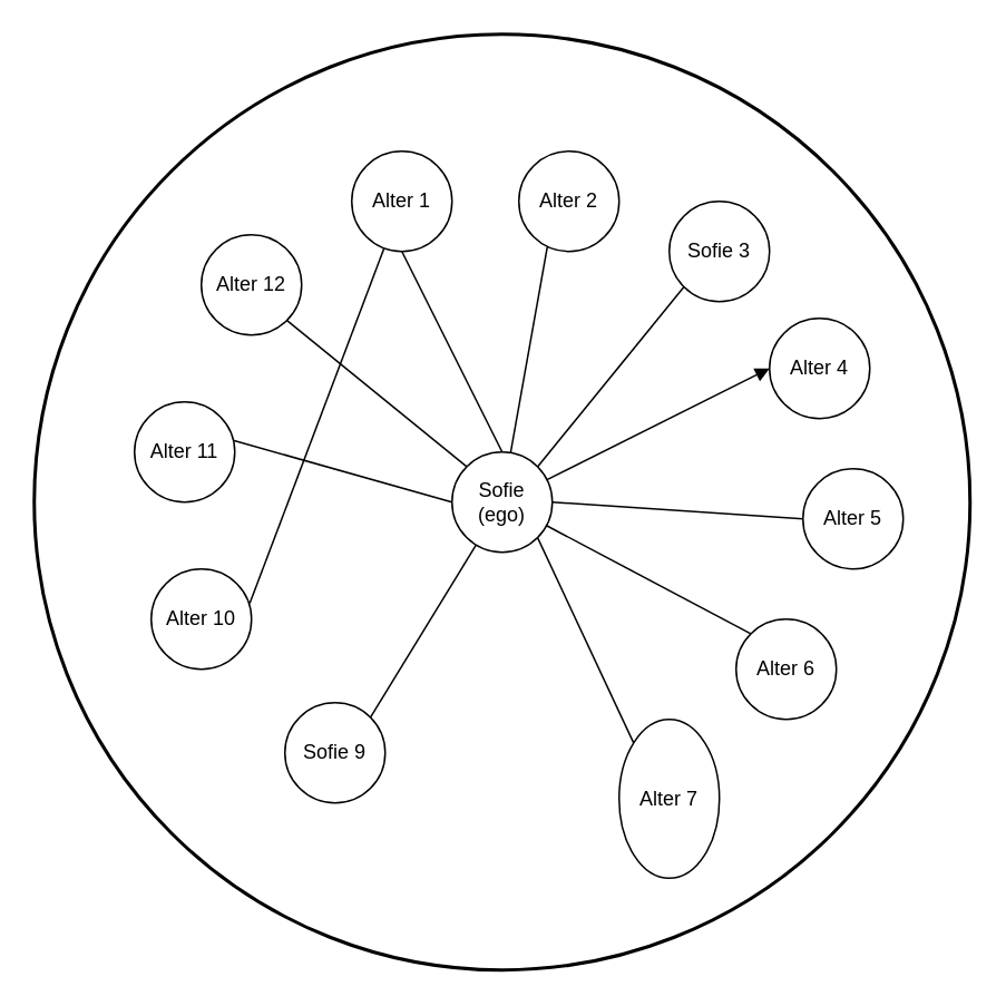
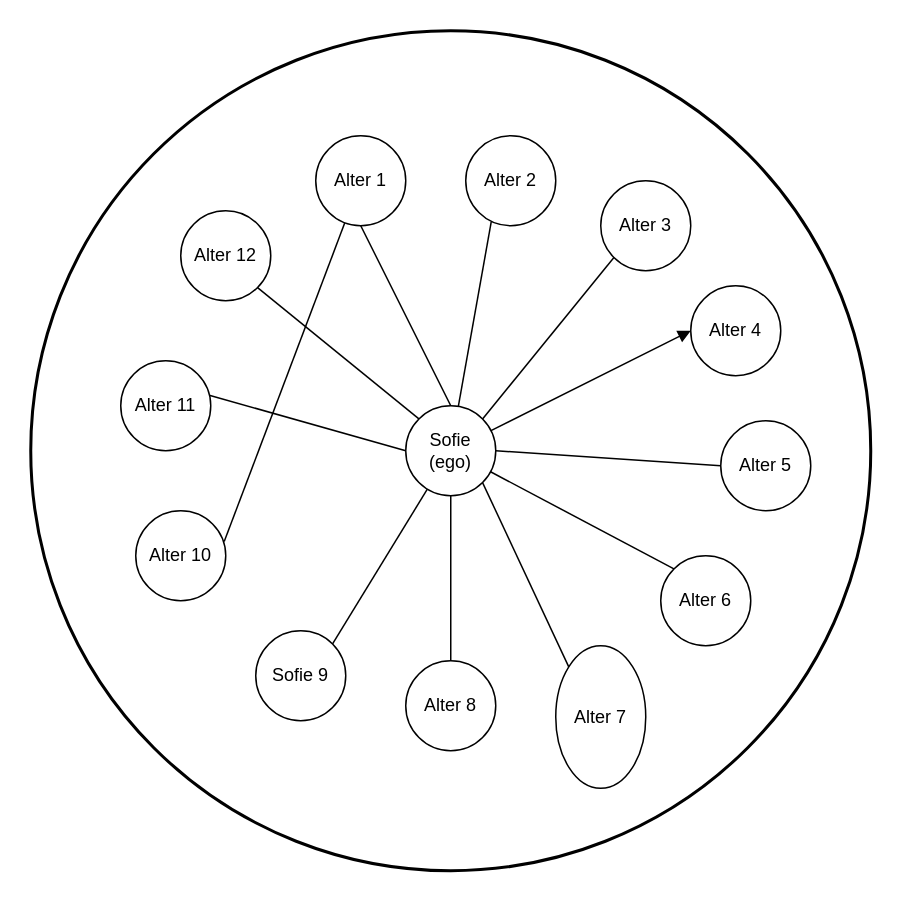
- <mxCell id="9" value="Sofie 3" style="ellipse;whiteSpace=wrap;html=1;aspect=fixed;fillColor=none;" parent="1" vertex="1"><mxGeometry x="400" y="120" width="60" height="60" as="geometry" /></mxCell>
+ <mxCell id="9" value="Alter 3" style="ellipse;whiteSpace=wrap;html=1;aspect=fixed;fillColor=none;" parent="1" vertex="1"><mxGeometry x="400" y="120" width="60" height="60" as="geometry" /></mxCell>
+ <mxCell id="24" value="" style="endArrow=none;html=1;rounded=0;entryX=0.5;entryY=0;entryDx=0;entryDy=0;" parent="1" source="2" target="19" edge="1"><mxGeometry width="50" height="50" relative="1" as="geometry"><mxPoint x="312.003" y="330.003" as="sourcePoint" /><mxPoint x="363.577" y="417.577" as="targetPoint" /></mxGeometry></mxCell>
+ <mxCell id="19" value="Alter 8" style="ellipse;whiteSpace=wrap;html=1;aspect=fixed;fillColor=none;" parent="1" vertex="1"><mxGeometry x="270" y="440" width="60" height="60" as="geometry" /></mxCell>
